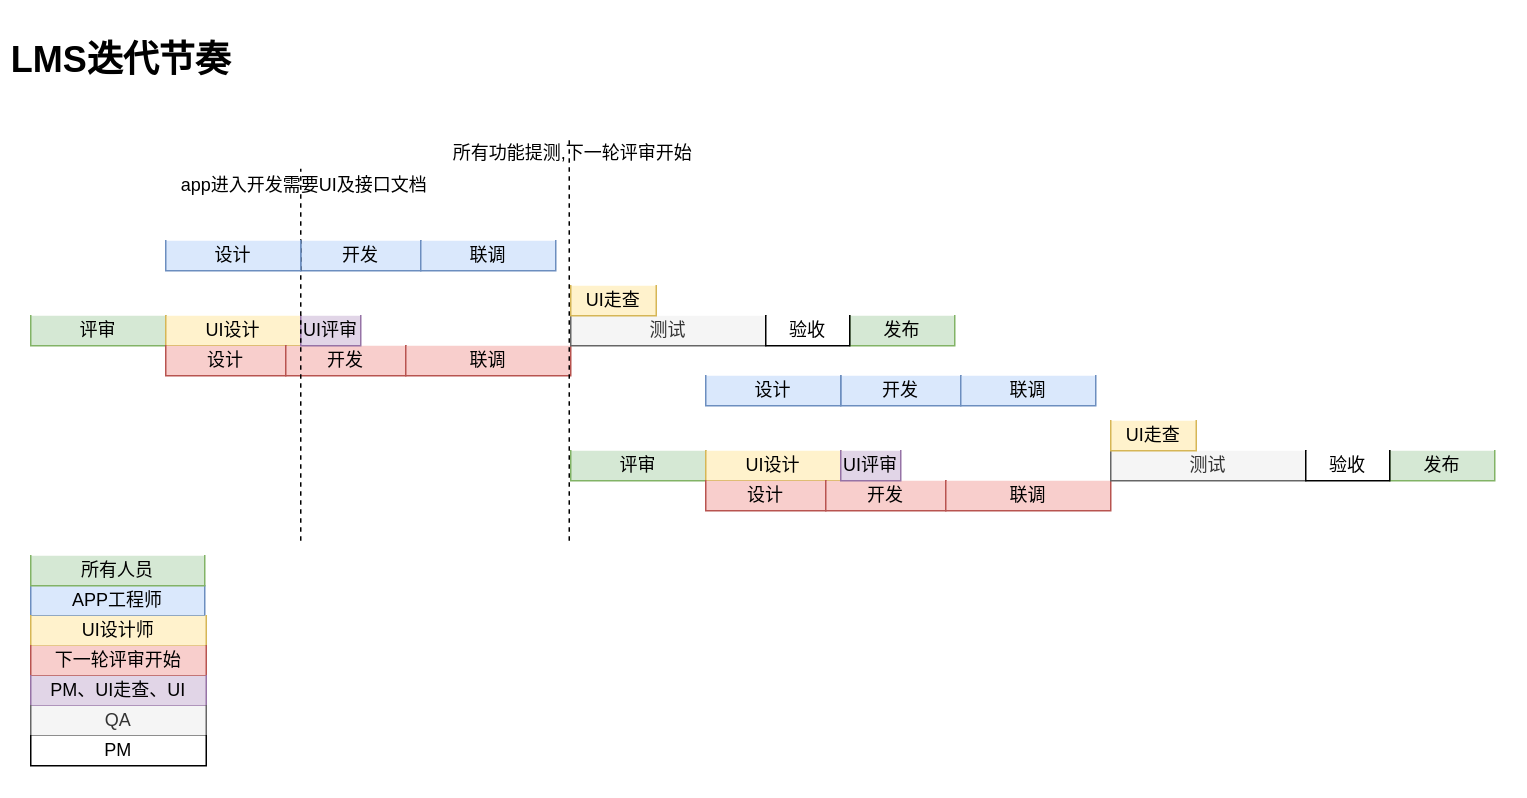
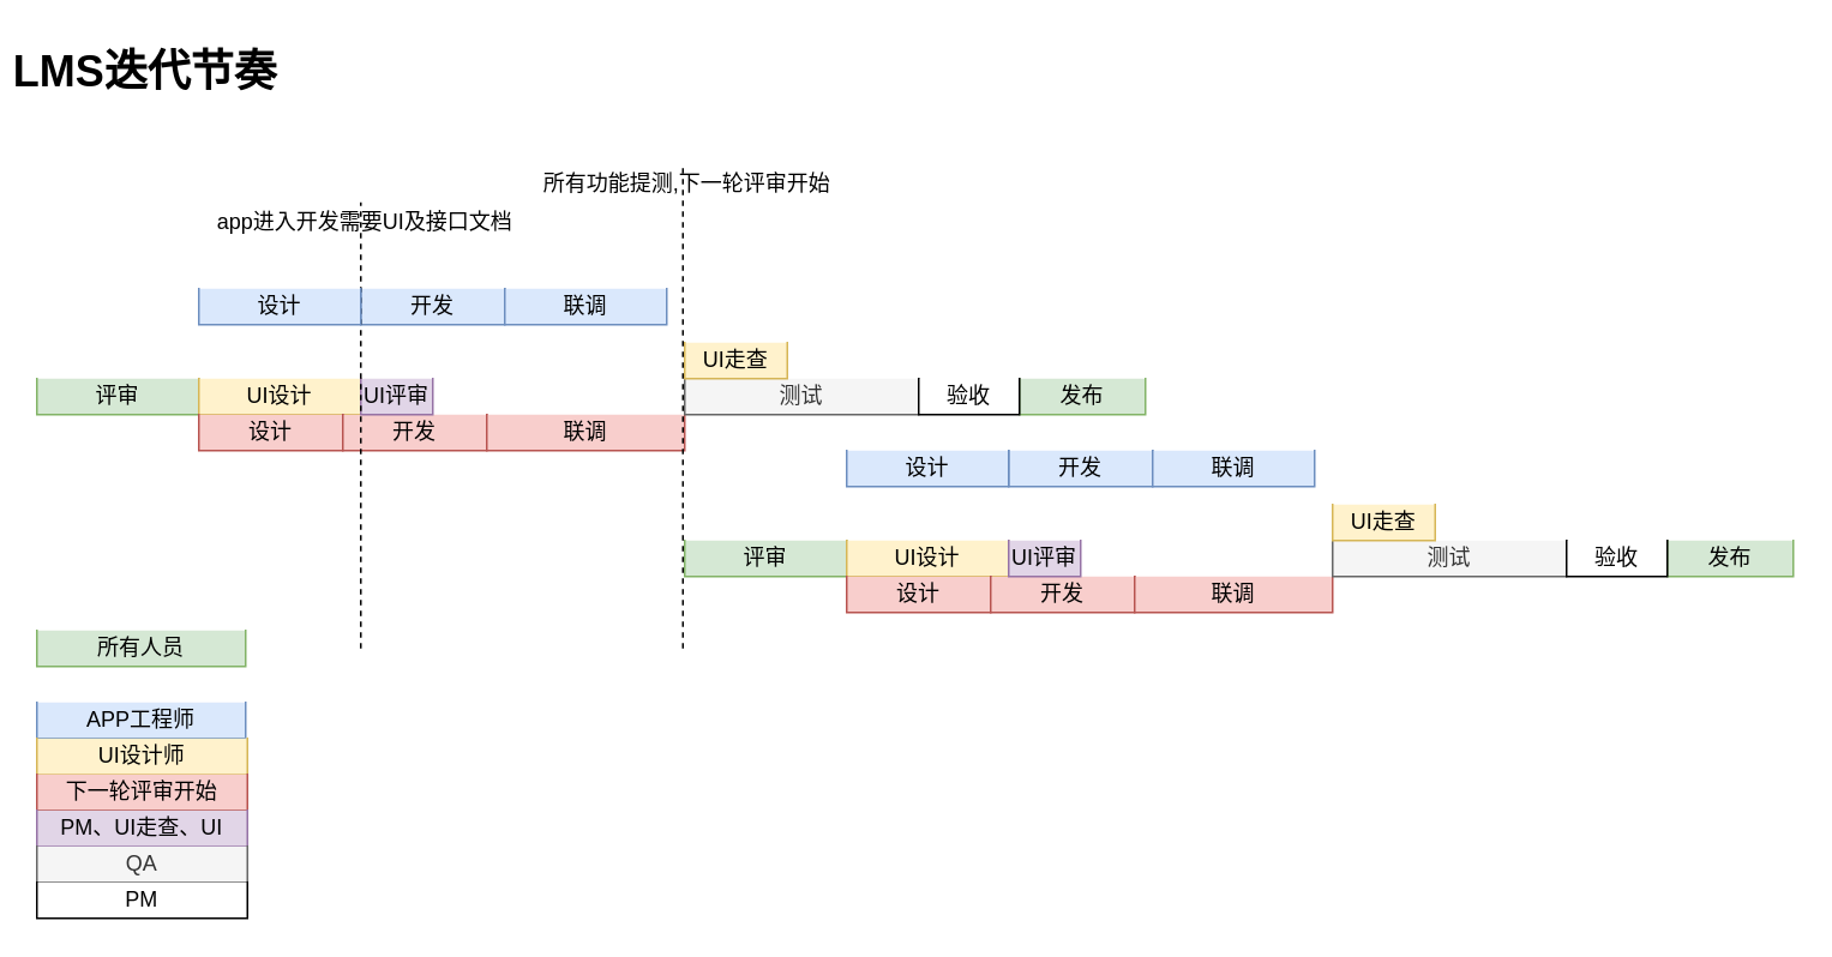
- <mxCell id="19" value="所有人员" style="shape=partialRectangle;whiteSpace=wrap;html=1;bottom=1;right=1;left=1;top=0;fillColor=#d5e8d4;routingCenterX=-0.5;strokeColor=#82b366;" vertex="1" parent="1"><mxGeometry x="20" y="370" width="116" height="20" as="geometry" /></mxCell>
+ <mxCell id="19" value="所有人员" style="shape=partialRectangle;whiteSpace=wrap;html=1;bottom=1;right=1;left=1;top=0;fillColor=#d5e8d4;routingCenterX=-0.5;strokeColor=#82b366;" vertex="1" parent="1"><mxGeometry x="20" y="350" width="116" height="20" as="geometry" /></mxCell>
